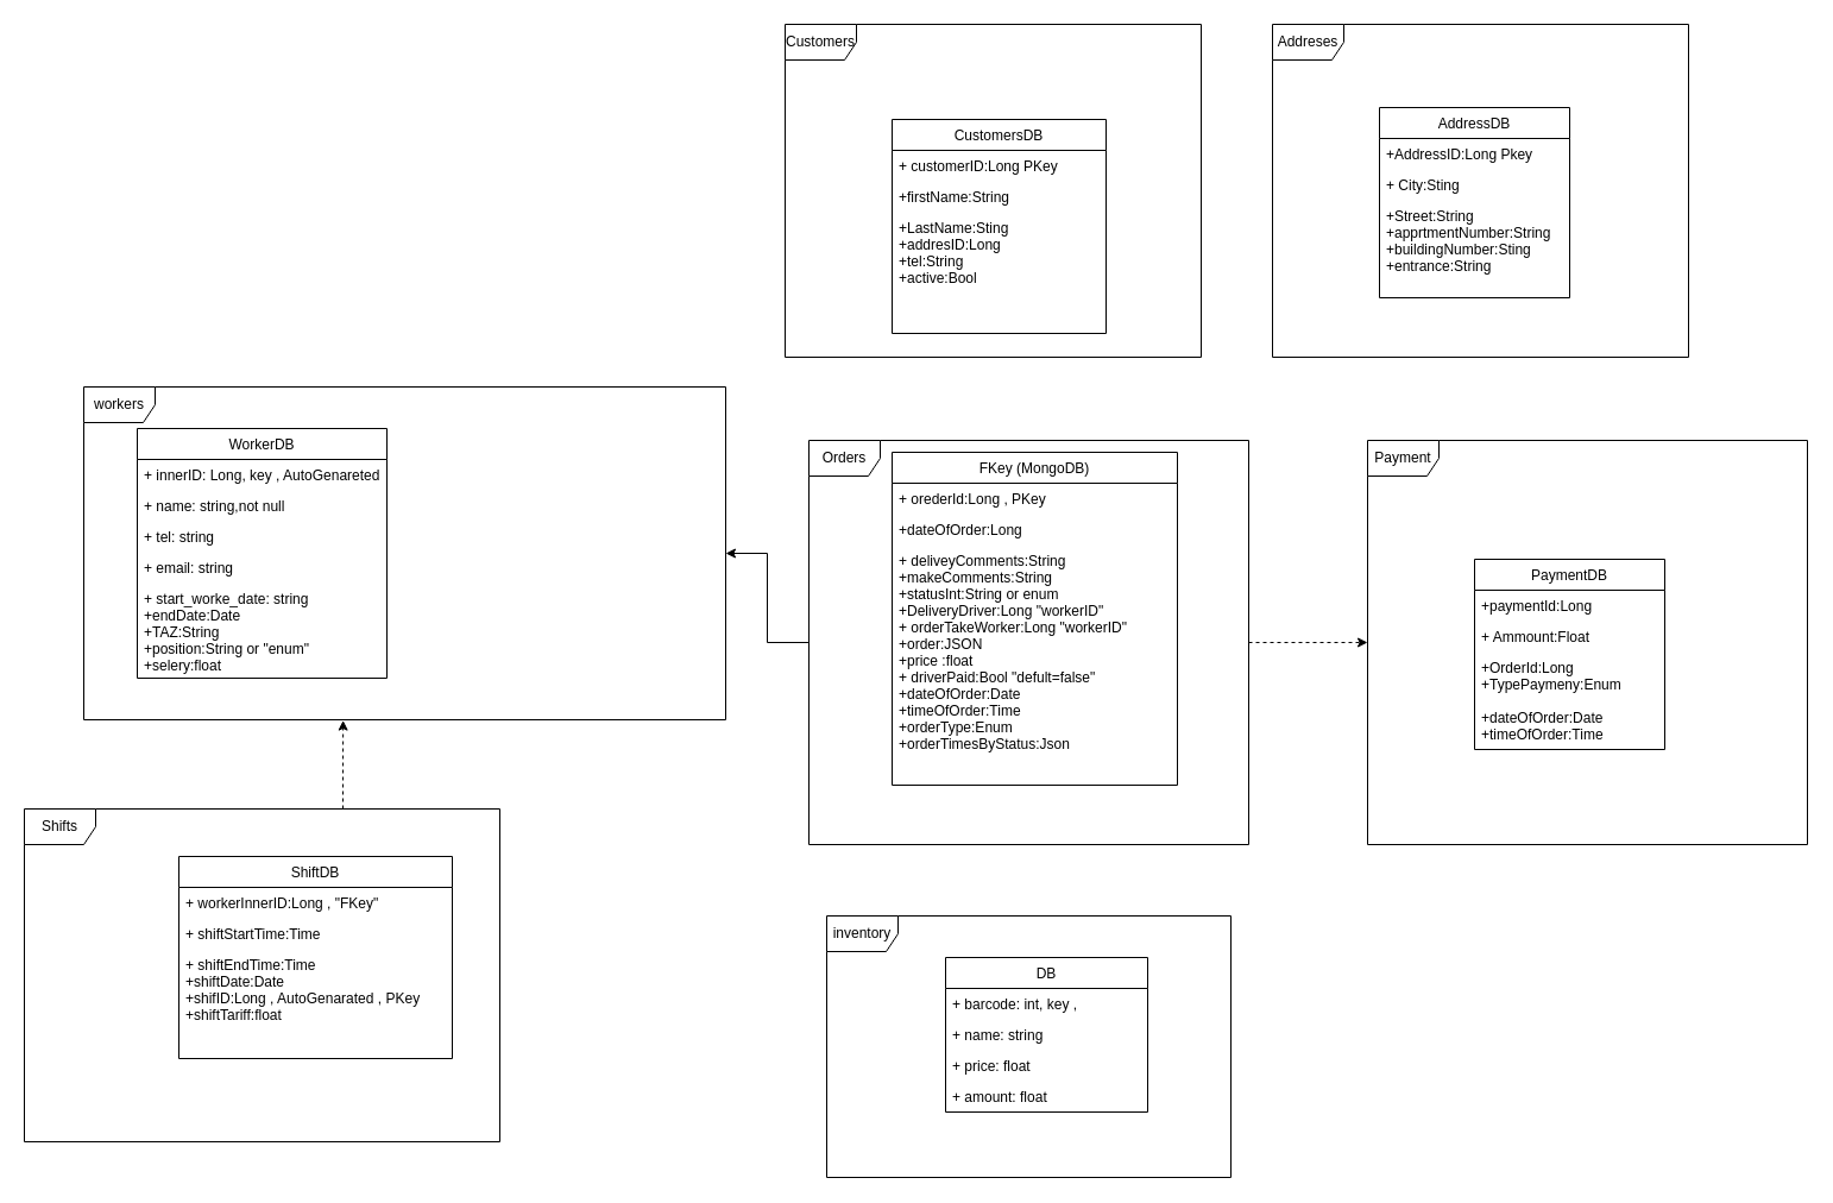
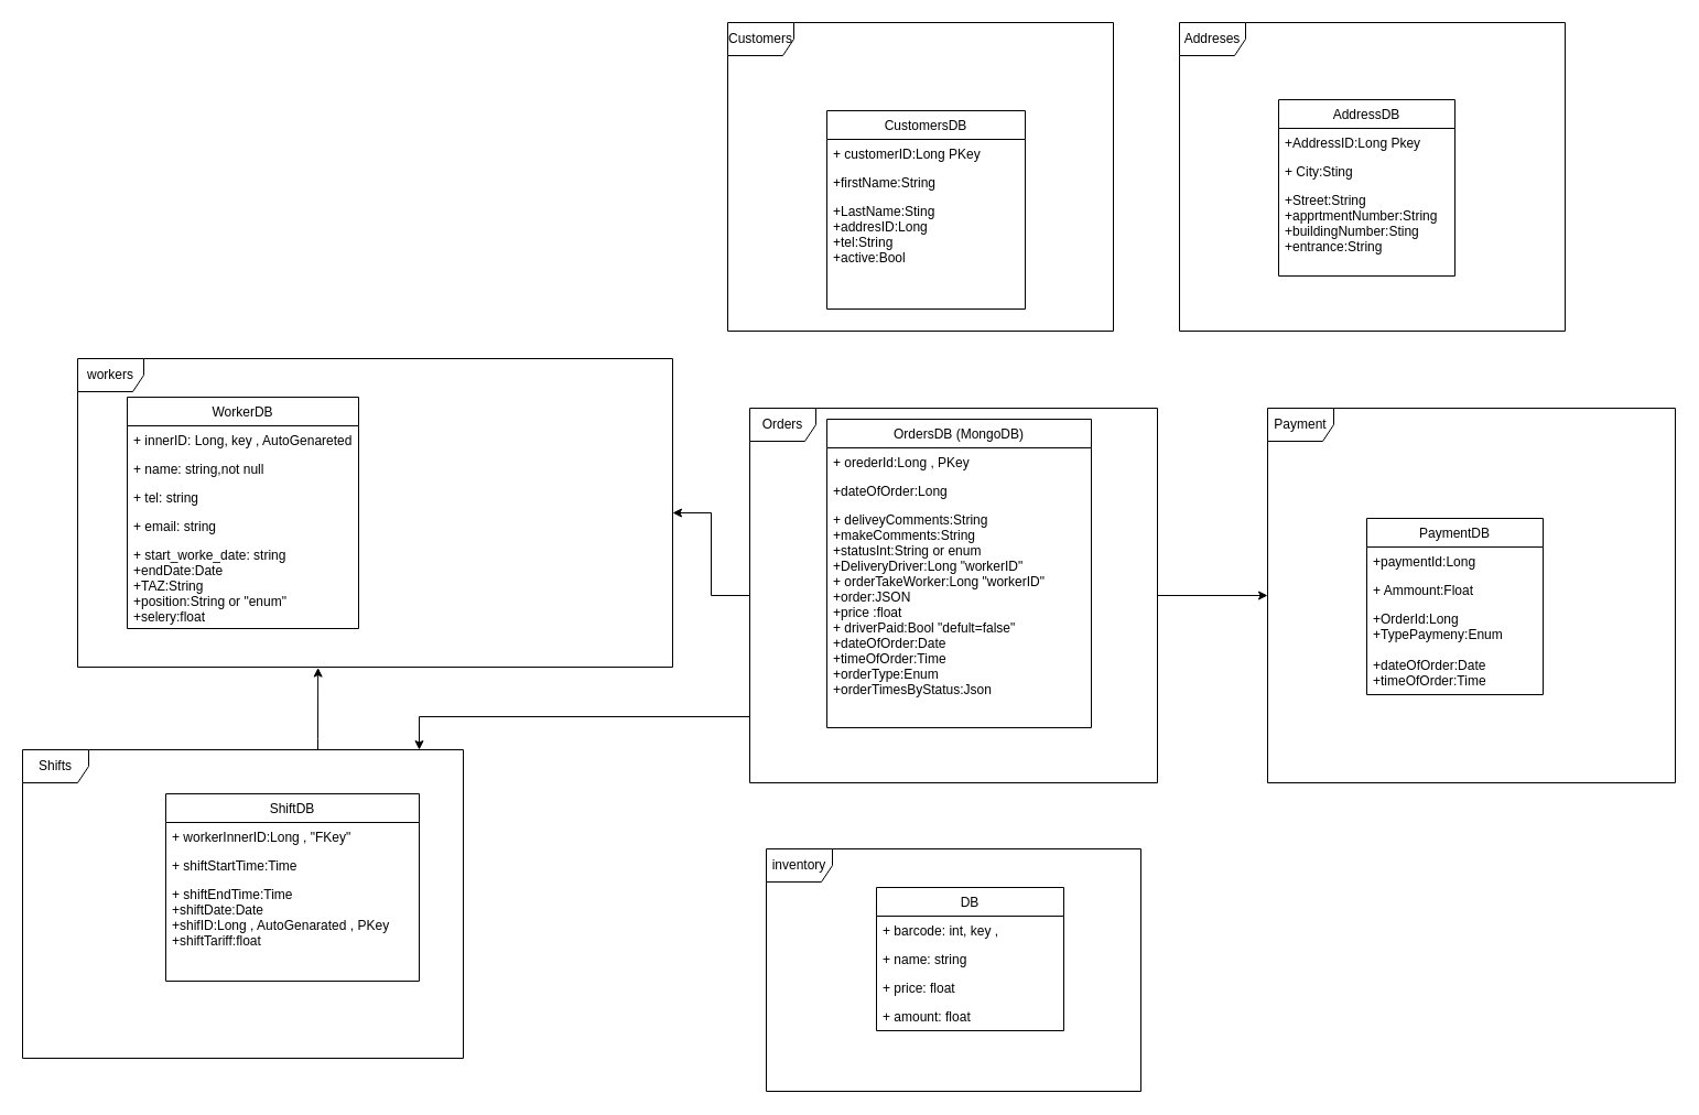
- <mxCell id="19" value="FKey (MongoDB)" style="swimlane;fontStyle=0;childLayout=stackLayout;horizontal=1;startSize=26;fillColor=none;horizontalStack=0;resizeParent=1;resizeParentMax=0;resizeLast=0;collapsible=1;marginBottom=0;" vertex="1" parent="1"><mxGeometry x="750" y="380" width="240" height="280" as="geometry" /></mxCell>
+ <mxCell id="19" value="OrdersDB (MongoDB)" style="swimlane;fontStyle=0;childLayout=stackLayout;horizontal=1;startSize=26;fillColor=none;horizontalStack=0;resizeParent=1;resizeParentMax=0;resizeLast=0;collapsible=1;marginBottom=0;" vertex="1" parent="1"><mxGeometry x="750" y="380" width="240" height="280" as="geometry" /></mxCell>
- <mxCell id="7" style="edgeStyle=orthogonalEdgeStyle;rounded=0;orthogonalLoop=1;jettySize=auto;html=1;dashed=1;" edge="1" parent="1" source="8" target="28"><mxGeometry relative="1" as="geometry" /></mxCell>
+ <mxCell id="7" style="edgeStyle=orthogonalEdgeStyle;rounded=0;orthogonalLoop=1;jettySize=auto;html=1;" edge="1" parent="1" source="8" target="28"><mxGeometry relative="1" as="geometry" /></mxCell>
- <mxCell id="3" style="edgeStyle=orthogonalEdgeStyle;rounded=0;orthogonalLoop=1;jettySize=auto;html=1;entryX=0.404;entryY=1.002;entryDx=0;entryDy=0;entryPerimeter=0;dashed=1;" edge="1" parent="1" source="4" target="2"><mxGeometry relative="1" as="geometry"><mxPoint x="190" y="620" as="targetPoint" /><Array as="points"><mxPoint x="288" y="670" /><mxPoint x="288" y="670" /></Array></mxGeometry></mxCell>
+ <mxCell id="3" style="edgeStyle=orthogonalEdgeStyle;rounded=0;orthogonalLoop=1;jettySize=auto;html=1;entryX=0.404;entryY=1.002;entryDx=0;entryDy=0;entryPerimeter=0;" edge="1" parent="1" source="4" target="2"><mxGeometry relative="1" as="geometry"><mxPoint x="190" y="620" as="targetPoint" /><Array as="points"><mxPoint x="288" y="670" /><mxPoint x="288" y="670" /></Array></mxGeometry></mxCell>
+ <mxCell id="5" style="edgeStyle=orthogonalEdgeStyle;rounded=0;orthogonalLoop=1;jettySize=auto;html=1;" edge="1" parent="1" source="8" target="4"><mxGeometry relative="1" as="geometry"><Array as="points"><mxPoint x="380" y="650" /></Array></mxGeometry></mxCell>
